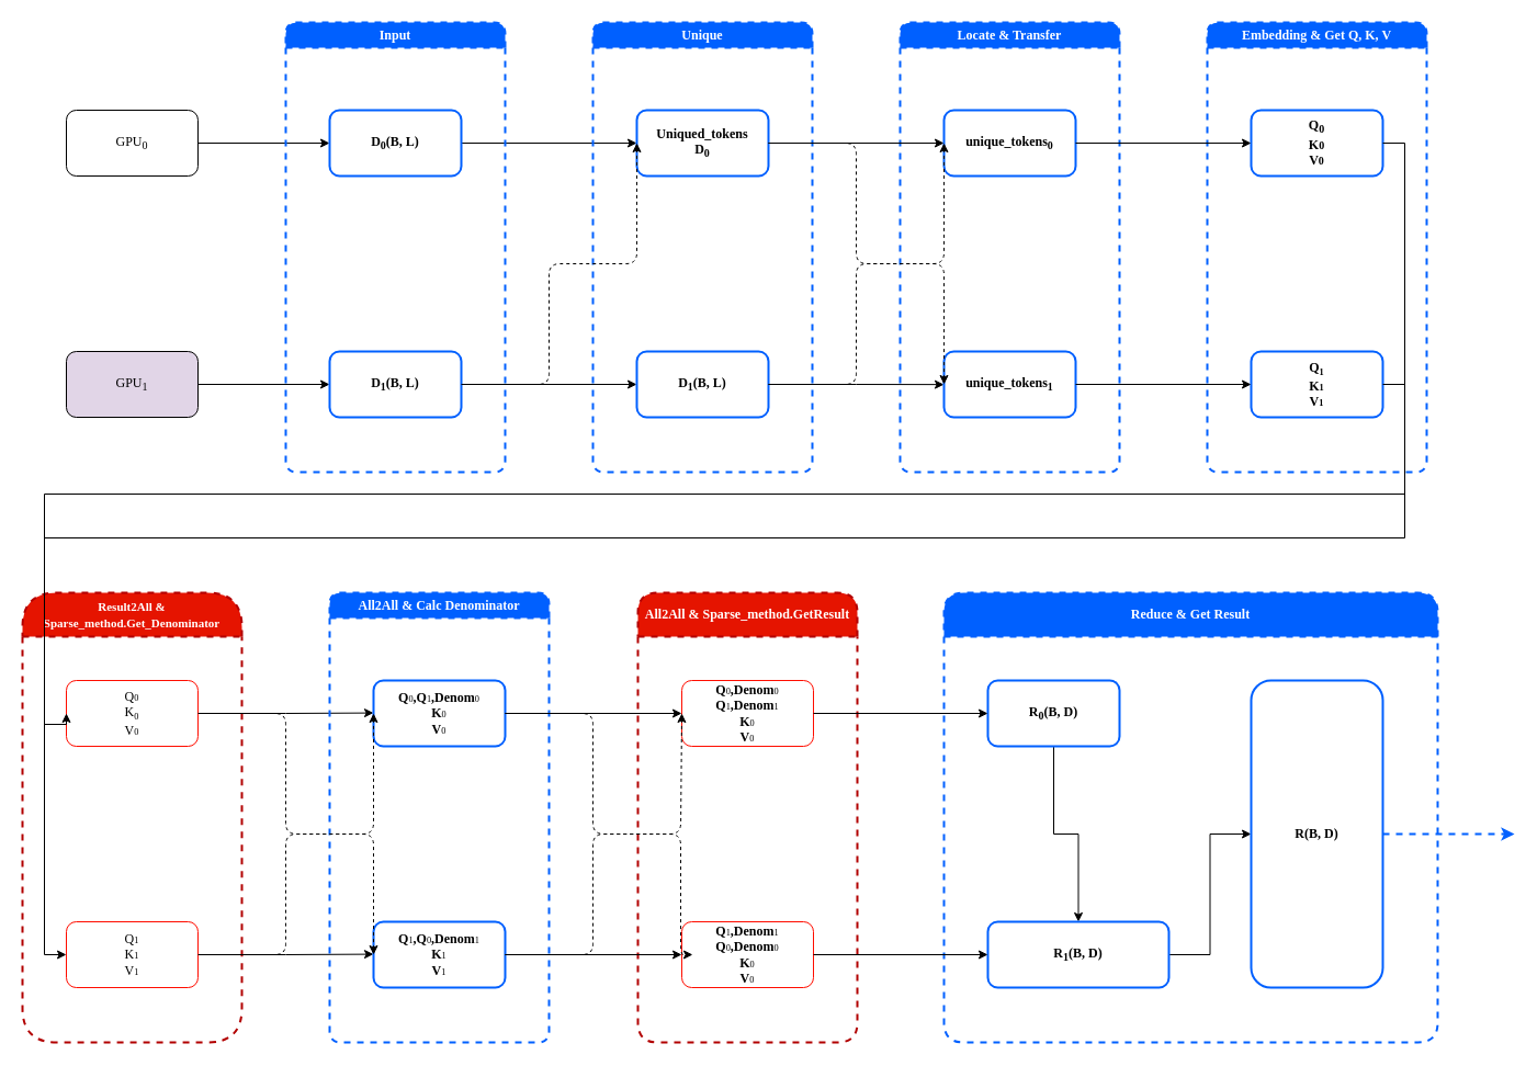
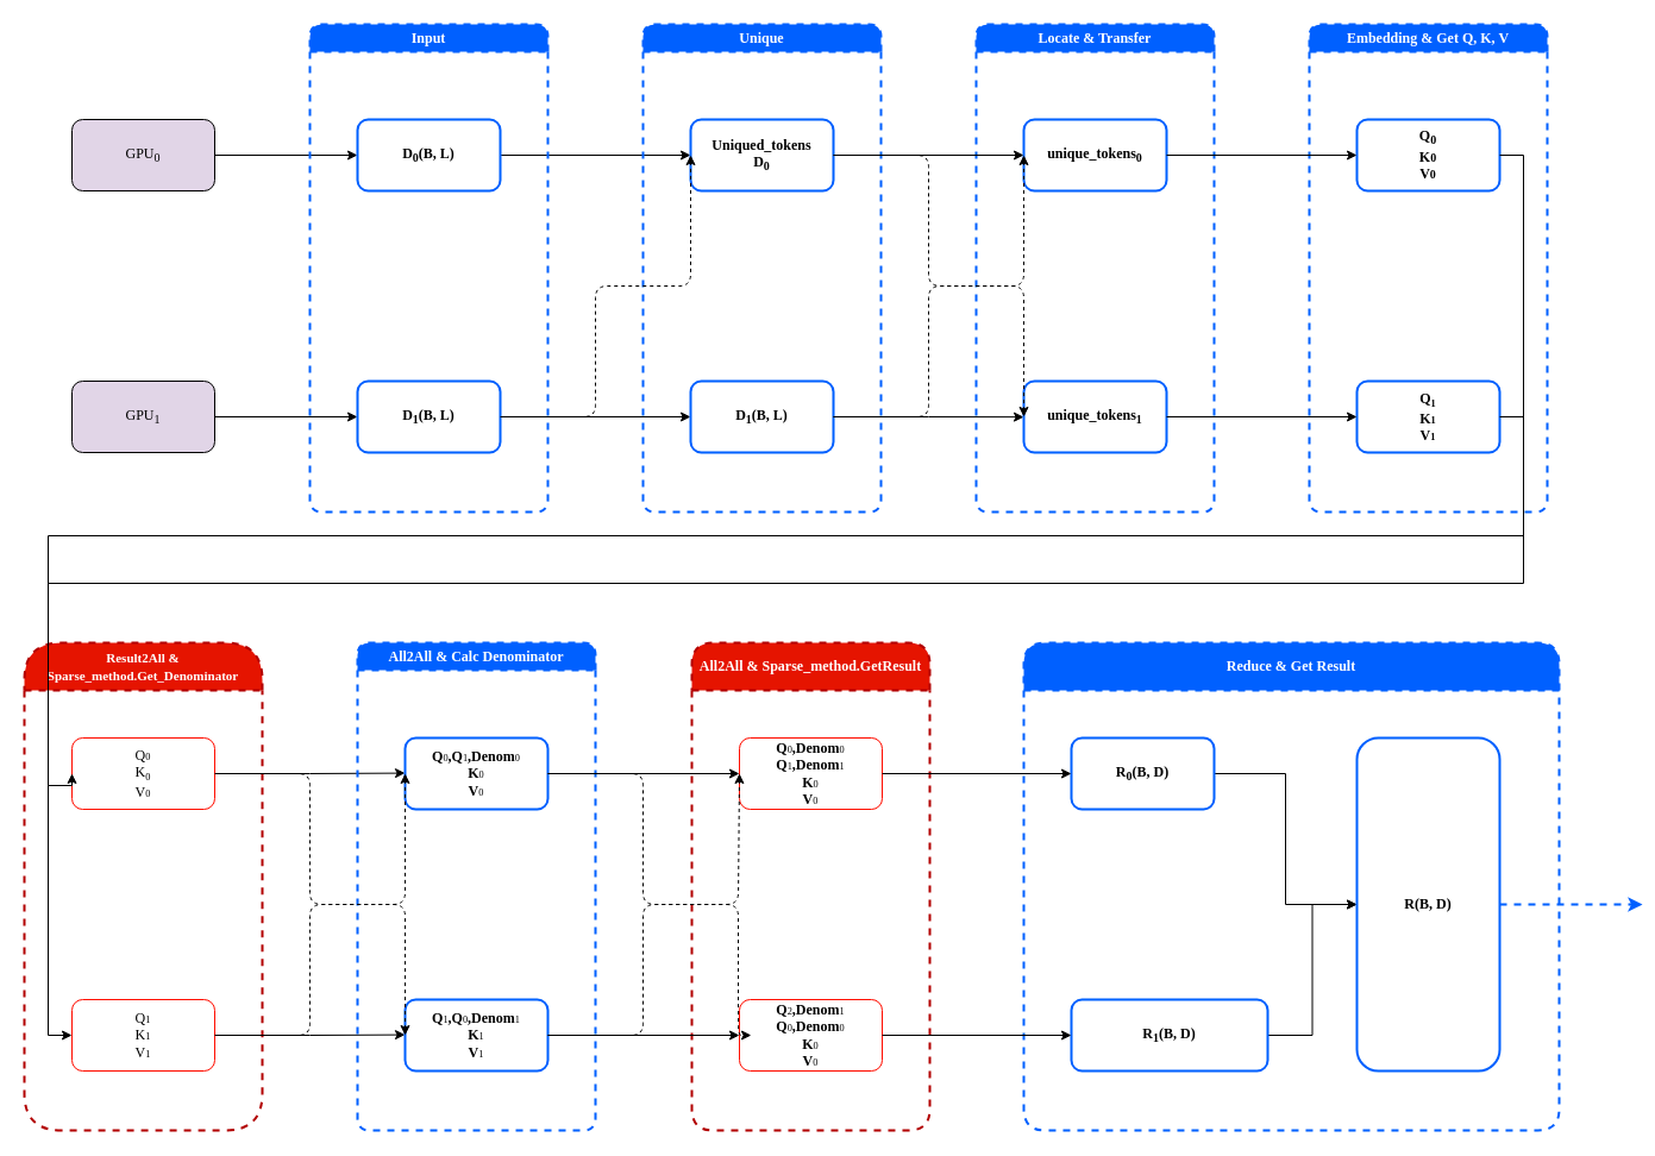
- <mxCell id="43" value="&lt;font&gt;GPU&lt;sub&gt;0&lt;/sub&gt;&lt;/font&gt;" style="rounded=1;whiteSpace=wrap;html=1;glass=0;fontFamily=Lucida Console;" vertex="1" parent="1"><mxGeometry x="60" y="100" width="120" height="60" as="geometry" /></mxCell>
+ <mxCell id="43" value="&lt;font&gt;GPU&lt;sub&gt;0&lt;/sub&gt;&lt;/font&gt;" style="rounded=1;whiteSpace=wrap;html=1;glass=0;fontFamily=Lucida Console;fillColor=#e1d5e7;" vertex="1" parent="1"><mxGeometry x="60" y="100" width="120" height="60" as="geometry" /></mxCell>
- <mxCell id="37" value="" style="edgeStyle=orthogonalEdgeStyle;rounded=0;orthogonalLoop=1;jettySize=auto;html=1;fontFamily=Lucida Console;shadow=0;strokeColor=default;strokeWidth=1;align=center;verticalAlign=middle;swimlaneFillColor=none;fontSize=11;fontColor=default;fontStyle=1;startSize=23;fillColor=#0060ff;gradientColor=none;labelBackgroundColor=default;endArrow=classic;" edge="1" parent="36" source="38" target="40"><mxGeometry relative="1" as="geometry" /></mxCell>
+ <mxCell id="37" value="" style="edgeStyle=orthogonalEdgeStyle;rounded=0;orthogonalLoop=1;jettySize=auto;html=1;fontFamily=Lucida Console;shadow=0;strokeColor=default;strokeWidth=1;align=center;verticalAlign=middle;swimlaneFillColor=none;fontSize=11;fontColor=default;fontStyle=1;startSize=23;fillColor=#0060ff;gradientColor=none;labelBackgroundColor=default;endArrow=classic;" edge="1" parent="36" source="38" target="42"><mxGeometry relative="1" as="geometry" /></mxCell>
- <mxCell id="35" value="&lt;div&gt;&lt;font style=&quot;font-weight: 700;&quot;&gt;Q&lt;span style=&quot;font-size: 8.333px; font-weight: 400;&quot;&gt;1&lt;/span&gt;,Denom&lt;span style=&quot;background-color: initial; font-size: 8.333px; font-weight: normal;&quot;&gt;1&lt;/span&gt;&lt;br&gt;&lt;/font&gt;&lt;/div&gt;&lt;font style=&quot;font-weight: 700;&quot;&gt;Q&lt;span style=&quot;font-size: 8.333px; font-weight: 400;&quot;&gt;0&lt;/span&gt;,Denom&lt;/font&gt;&lt;span style=&quot;font-size: 8.333px;&quot;&gt;0&lt;/span&gt;&lt;div style=&quot;font-weight: 700;&quot;&gt;K&lt;span style=&quot;font-size: 8.333px; font-weight: 400; background-color: initial;&quot;&gt;0&lt;/span&gt;&lt;/div&gt;&lt;div style=&quot;font-weight: 700;&quot;&gt;V&lt;span style=&quot;font-size: 8.333px; font-weight: 400; background-color: initial;&quot;&gt;0&lt;/span&gt;&lt;/div&gt;" style="whiteSpace=wrap;html=1;rounded=1;glass=0;fontFamily=Lucida Console;gradientColor=none;strokeColor=#ff0d00;" vertex="1" parent="33"><mxGeometry x="40" y="300" width="120" height="60" as="geometry" /></mxCell>
+ <mxCell id="35" value="&lt;div&gt;&lt;font style=&quot;font-weight: 700;&quot;&gt;Q&lt;span style=&quot;font-size: 8.333px; font-weight: 400;&quot;&gt;2&lt;/span&gt;,Denom&lt;span style=&quot;background-color: initial; font-size: 8.333px; font-weight: normal;&quot;&gt;1&lt;/span&gt;&lt;br&gt;&lt;/font&gt;&lt;/div&gt;&lt;font style=&quot;font-weight: 700;&quot;&gt;Q&lt;span style=&quot;font-size: 8.333px; font-weight: 400;&quot;&gt;0&lt;/span&gt;,Denom&lt;/font&gt;&lt;span style=&quot;font-size: 8.333px;&quot;&gt;0&lt;/span&gt;&lt;div style=&quot;font-weight: 700;&quot;&gt;K&lt;span style=&quot;font-size: 8.333px; font-weight: 400; background-color: initial;&quot;&gt;0&lt;/span&gt;&lt;/div&gt;&lt;div style=&quot;font-weight: 700;&quot;&gt;V&lt;span style=&quot;font-size: 8.333px; font-weight: 400; background-color: initial;&quot;&gt;0&lt;/span&gt;&lt;/div&gt;" style="whiteSpace=wrap;html=1;rounded=1;glass=0;fontFamily=Lucida Console;gradientColor=none;strokeColor=#ff0d00;" vertex="1" parent="33"><mxGeometry x="40" y="300" width="120" height="60" as="geometry" /></mxCell>
